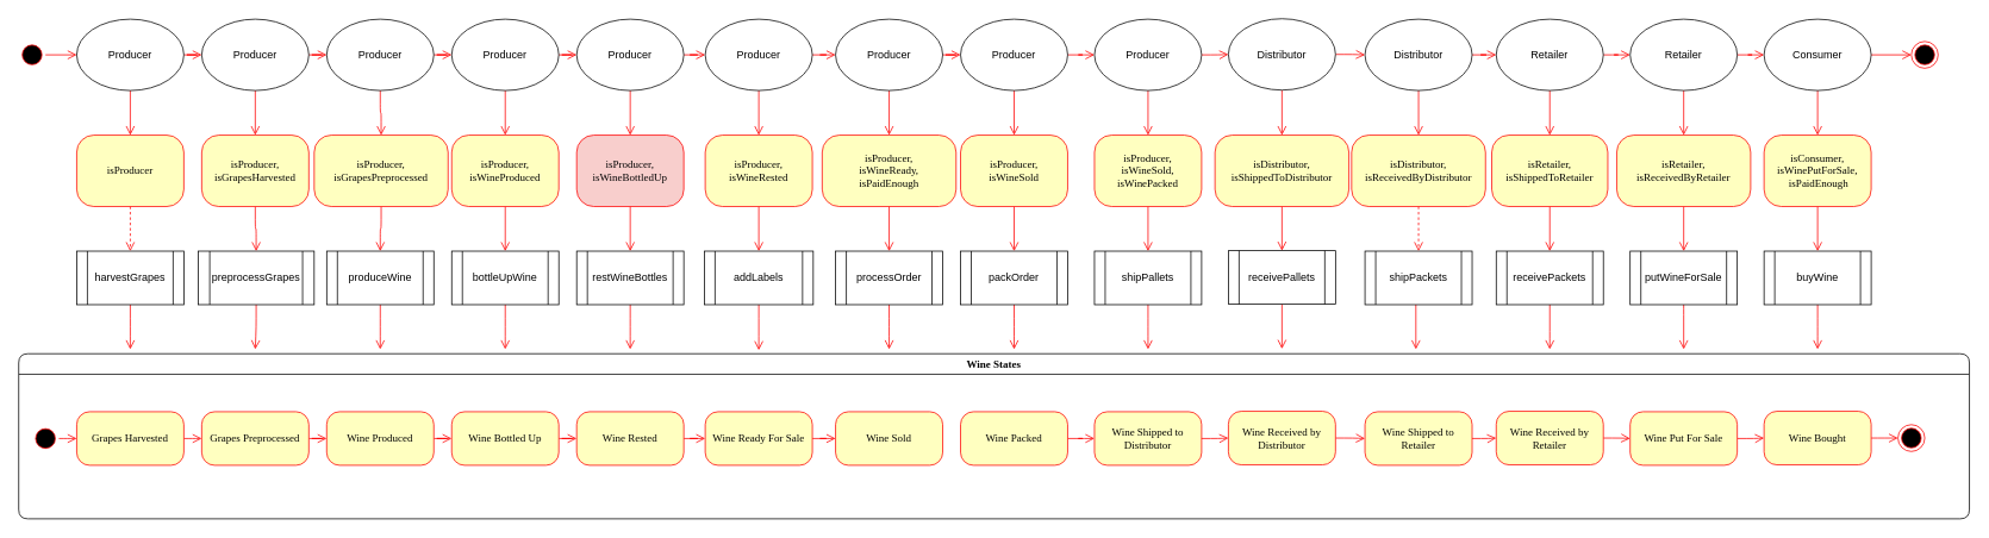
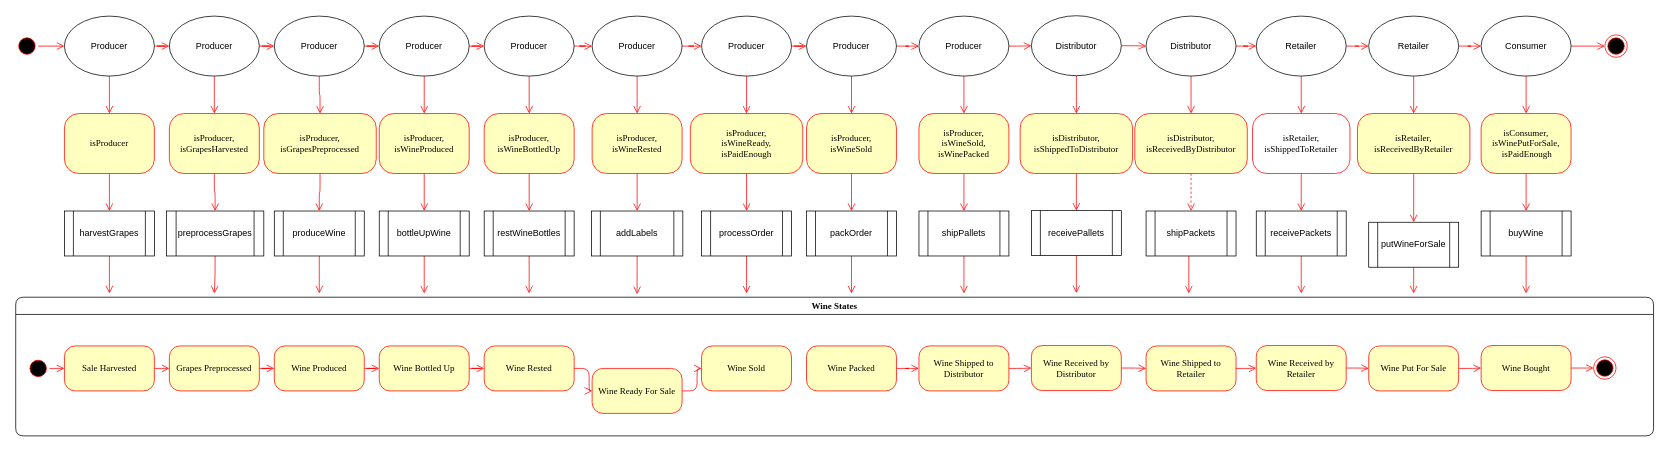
- <mxCell id="101" value="isProducer,&lt;br&gt;isWineBottledUp" style="rounded=1;whiteSpace=wrap;html=1;arcSize=24;fillColor=#f8cecc;strokeColor=#ff0000;shadow=0;comic=0;labelBackgroundColor=none;fontFamily=Verdana;fontSize=12;fontColor=#000000;align=center;" parent="1" vertex="1"><mxGeometry x="645" y="151" width="120" height="80" as="geometry" /></mxCell>
+ <mxCell id="101" value="isProducer,&lt;br&gt;isWineBottledUp" style="rounded=1;whiteSpace=wrap;html=1;arcSize=24;fillColor=#ffffc0;strokeColor=#ff0000;shadow=0;comic=0;labelBackgroundColor=none;fontFamily=Verdana;fontSize=12;fontColor=#000000;align=center;" parent="1" vertex="1"><mxGeometry x="645" y="151" width="120" height="80" as="geometry" /></mxCell>
- <mxCell id="123" value="isRetailer,&lt;br&gt;isShippedToRetailer" style="rounded=1;whiteSpace=wrap;html=1;arcSize=24;fillColor=#ffffc0;strokeColor=#ff0000;shadow=0;comic=0;labelBackgroundColor=none;fontFamily=Verdana;fontSize=12;fontColor=#000000;align=center;" parent="1" vertex="1"><mxGeometry x="1670" y="151" width="130" height="80" as="geometry" /></mxCell>
+ <mxCell id="123" value="isRetailer,&lt;br&gt;isShippedToRetailer" style="rounded=1;whiteSpace=wrap;html=1;arcSize=24;fillColor=#ffffff;strokeColor=#ff0000;shadow=0;comic=0;labelBackgroundColor=none;fontFamily=Verdana;fontSize=12;fontColor=#000000;align=center;" parent="1" vertex="1"><mxGeometry x="1670" y="151" width="130" height="80" as="geometry" /></mxCell>
- <mxCell id="92" style="edgeStyle=orthogonalEdgeStyle;rounded=1;orthogonalLoop=1;jettySize=auto;html=1;endArrow=open;endFill=0;endSize=8;strokeColor=#FF0000;dashed=1;" parent="1" source="93" target="69" edge="1"><mxGeometry relative="1" as="geometry" /></mxCell>
+ <mxCell id="92" style="edgeStyle=orthogonalEdgeStyle;rounded=1;orthogonalLoop=1;jettySize=auto;html=1;endArrow=open;endFill=0;endSize=8;strokeColor=#FF0000;" parent="1" source="93" target="69" edge="1"><mxGeometry relative="1" as="geometry" /></mxCell>
- <mxCell id="89" value="putWineForSale" style="shape=process;whiteSpace=wrap;html=1;backgroundOutline=1;" parent="1" vertex="1"><mxGeometry x="1825" y="281" width="120" height="60" as="geometry" /></mxCell>
+ <mxCell id="89" value="putWineForSale" style="shape=process;whiteSpace=wrap;html=1;backgroundOutline=1;" parent="1" vertex="1"><mxGeometry x="1825" y="296" width="120" height="60" as="geometry" /></mxCell>
- <mxCell id="5" value="Grapes Harvested" style="rounded=1;whiteSpace=wrap;html=1;arcSize=24;fillColor=#ffffc0;strokeColor=#ff0000;shadow=0;comic=0;labelBackgroundColor=none;fontFamily=Verdana;fontSize=12;fontColor=#000000;align=center;" parent="3" vertex="1"><mxGeometry x="65" y="65" width="120" height="60" as="geometry" /></mxCell>
+ <mxCell id="5" value="Sale Harvested" style="rounded=1;whiteSpace=wrap;html=1;arcSize=24;fillColor=#ffffc0;strokeColor=#ff0000;shadow=0;comic=0;labelBackgroundColor=none;fontFamily=Verdana;fontSize=12;fontColor=#000000;align=center;" parent="3" vertex="1"><mxGeometry x="65" y="65" width="120" height="60" as="geometry" /></mxCell>
- <mxCell id="20" value="Wine Ready For Sale" style="rounded=1;whiteSpace=wrap;html=1;arcSize=24;fillColor=#ffffc0;strokeColor=#ff0000;shadow=0;comic=0;labelBackgroundColor=none;fontFamily=Verdana;fontSize=12;fontColor=#000000;align=center;" parent="3" vertex="1"><mxGeometry x="769" y="65" width="120" height="60" as="geometry" /></mxCell>
+ <mxCell id="20" value="Wine Ready For Sale" style="rounded=1;whiteSpace=wrap;html=1;arcSize=24;fillColor=#ffffc0;strokeColor=#ff0000;shadow=0;comic=0;labelBackgroundColor=none;fontFamily=Verdana;fontSize=12;fontColor=#000000;align=center;" parent="3" vertex="1"><mxGeometry x="769" y="95" width="120" height="60" as="geometry" /></mxCell>
